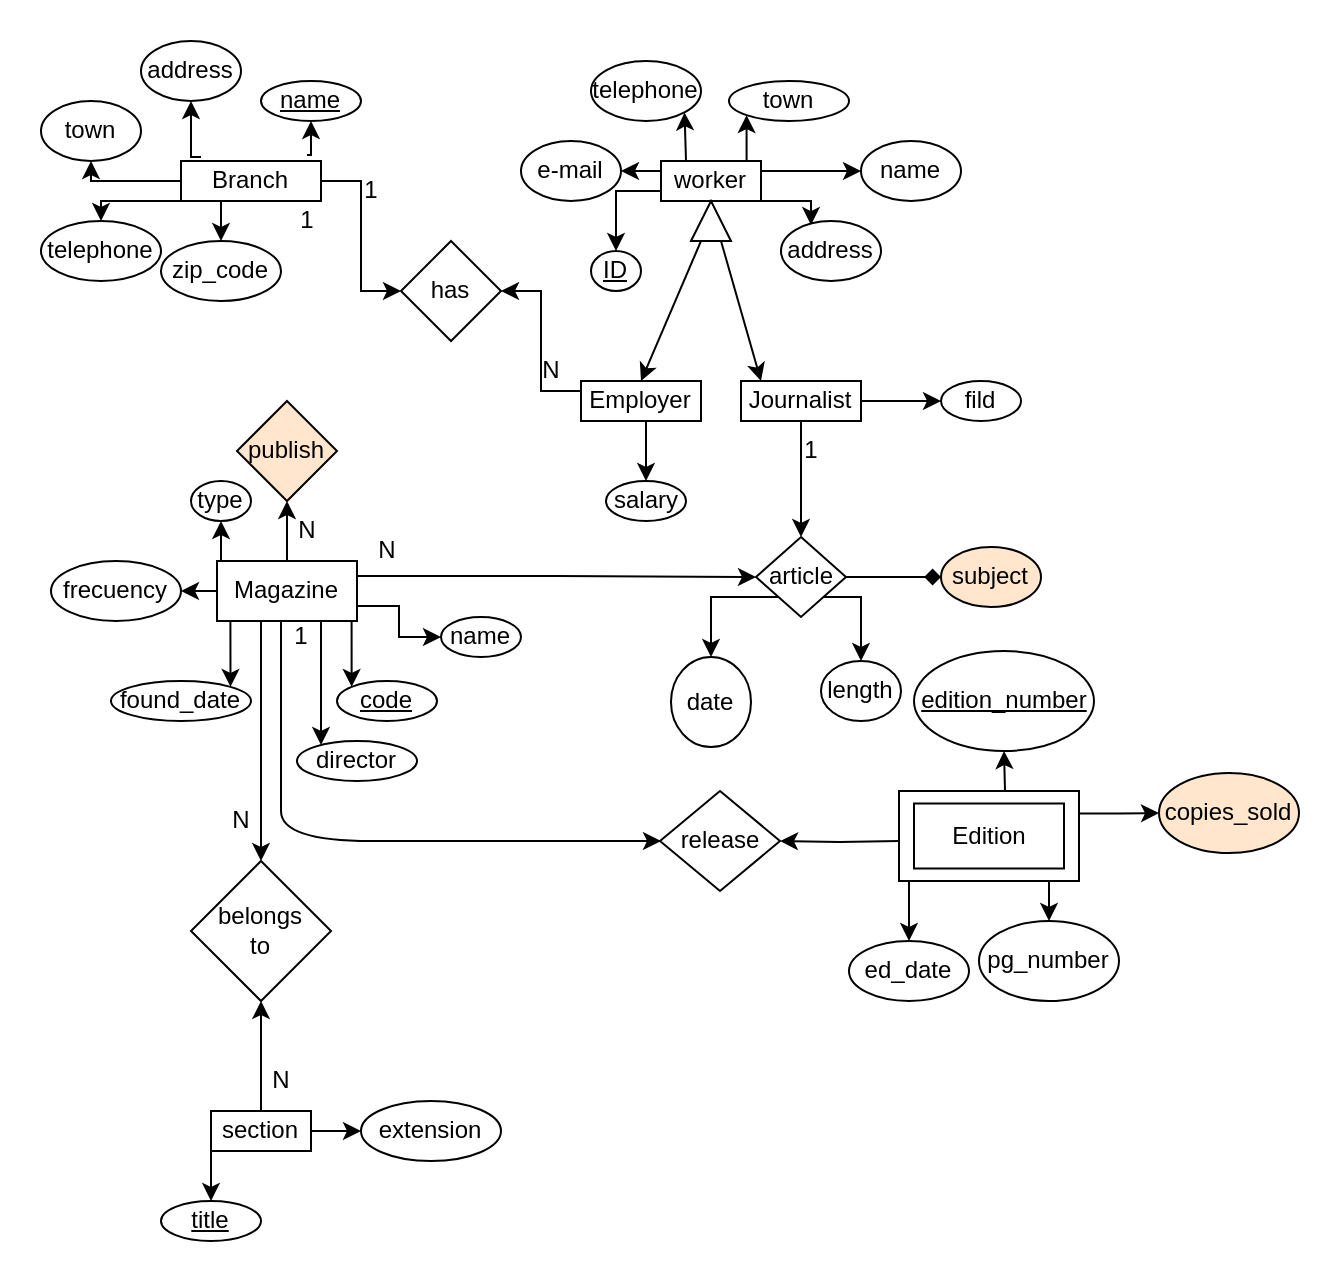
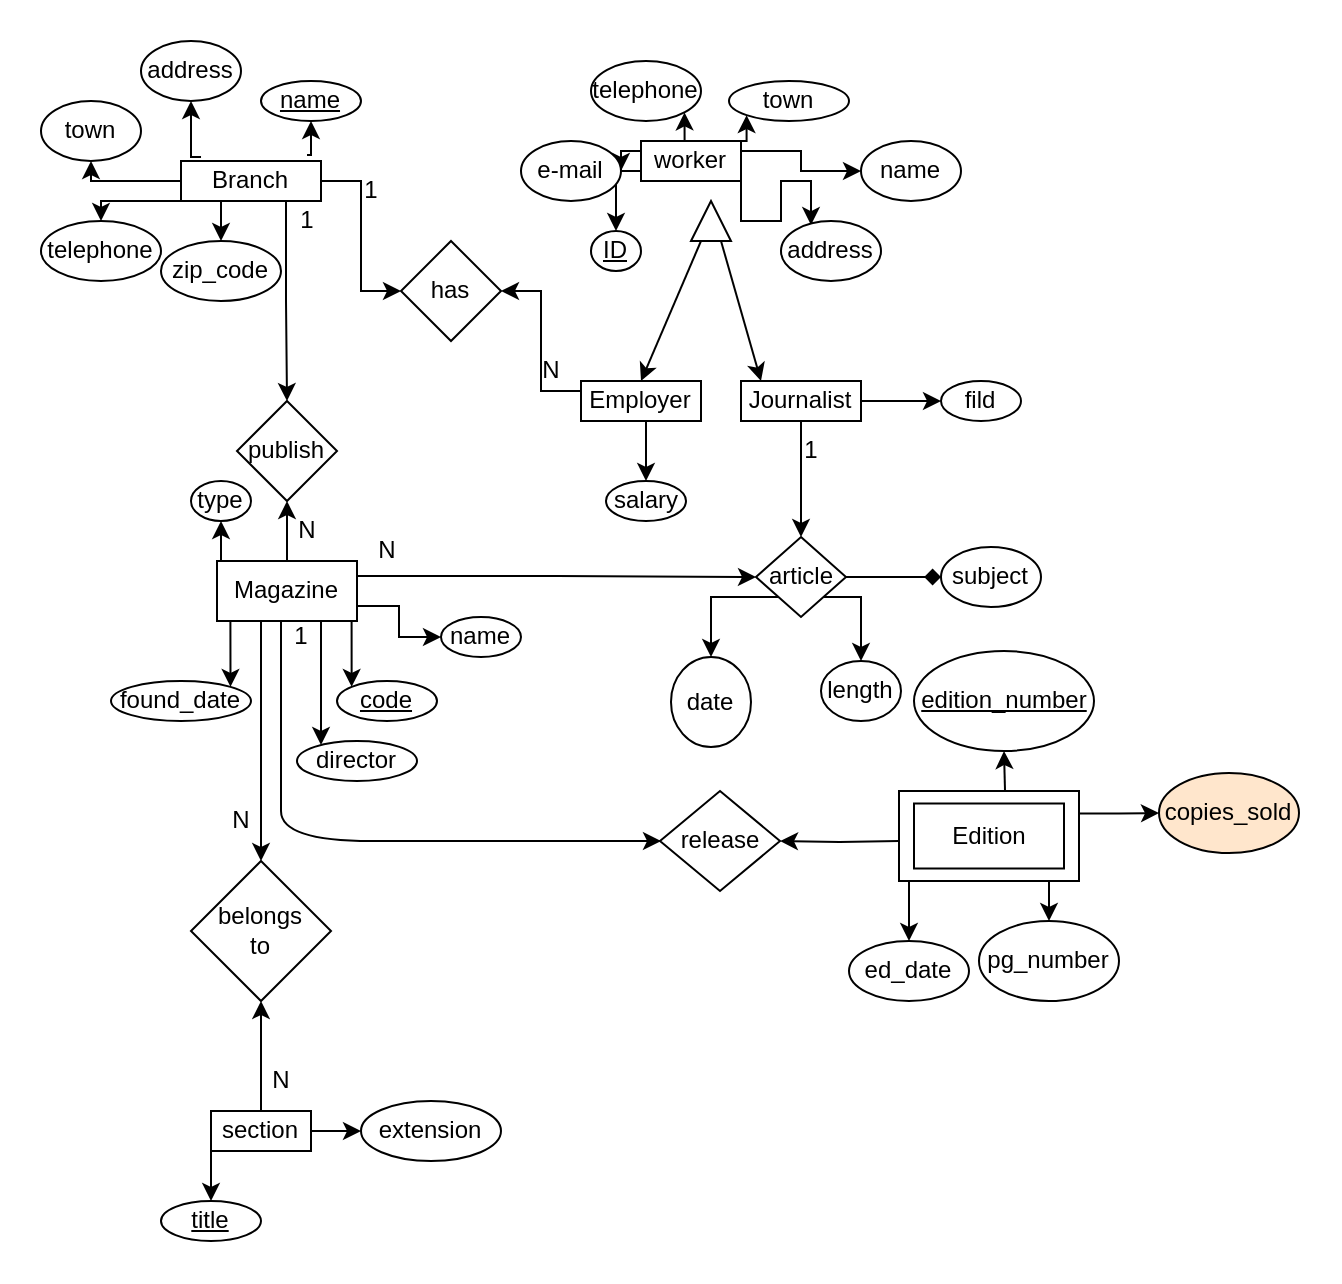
- <mxCell id="22" value="worker" style="whiteSpace=wrap;html=1;" vertex="1" parent="1"><mxGeometry x="330" y="80" width="50" height="20" as="geometry" /></mxCell>
+ <mxCell id="22" value="worker" style="whiteSpace=wrap;html=1;" vertex="1" parent="1"><mxGeometry x="320" y="70" width="50" height="20" as="geometry" /></mxCell>
- <mxCell id="32" value="&lt;u&gt;ID&lt;/u&gt;" style="ellipse;whiteSpace=wrap;html=1;" vertex="1" parent="1"><mxGeometry x="295" y="125" width="25" height="20" as="geometry" /></mxCell>
+ <mxCell id="32" value="&lt;u&gt;ID&lt;/u&gt;" style="ellipse;whiteSpace=wrap;html=1;" vertex="1" parent="1"><mxGeometry x="295" y="115" width="25" height="20" as="geometry" /></mxCell>
+ <mxCell id="6" style="edgeStyle=orthogonalEdgeStyle;rounded=0;orthogonalLoop=1;jettySize=auto;html=1;exitX=0.75;exitY=1;exitDx=0;exitDy=0;entryX=0.5;entryY=0;entryDx=0;entryDy=0;" edge="1" parent="1" source="7" target="41"><mxGeometry relative="1" as="geometry" /></mxCell>
- <mxCell id="41" value="publish" style="rhombus;whiteSpace=wrap;html=1;fillColor=#ffe6cc;" vertex="1" parent="1"><mxGeometry x="118" y="200" width="50" height="50" as="geometry" /></mxCell>
+ <mxCell id="41" value="publish" style="rhombus;whiteSpace=wrap;html=1;" vertex="1" parent="1"><mxGeometry x="118" y="200" width="50" height="50" as="geometry" /></mxCell>
- <mxCell id="64" value="subject" style="ellipse;whiteSpace=wrap;html=1;fillColor=#ffe6cc;" vertex="1" parent="1"><mxGeometry x="470" y="273" width="50" height="30" as="geometry" /></mxCell>
+ <mxCell id="64" value="subject" style="ellipse;whiteSpace=wrap;html=1;" vertex="1" parent="1"><mxGeometry x="470" y="273" width="50" height="30" as="geometry" /></mxCell>
- <mxCell id="51" value="frecuency" style="ellipse;whiteSpace=wrap;html=1;" vertex="1" parent="1"><mxGeometry x="25" y="280" width="65" height="30" as="geometry" /></mxCell>
- <mxCell id="44" style="edgeStyle=orthogonalEdgeStyle;rounded=0;orthogonalLoop=1;jettySize=auto;html=1;exitX=0;exitY=0.5;exitDx=0;exitDy=0;entryX=1;entryY=0.5;entryDx=0;entryDy=0;" edge="1" parent="1" source="50" target="51"><mxGeometry relative="1" as="geometry" /></mxCell>
